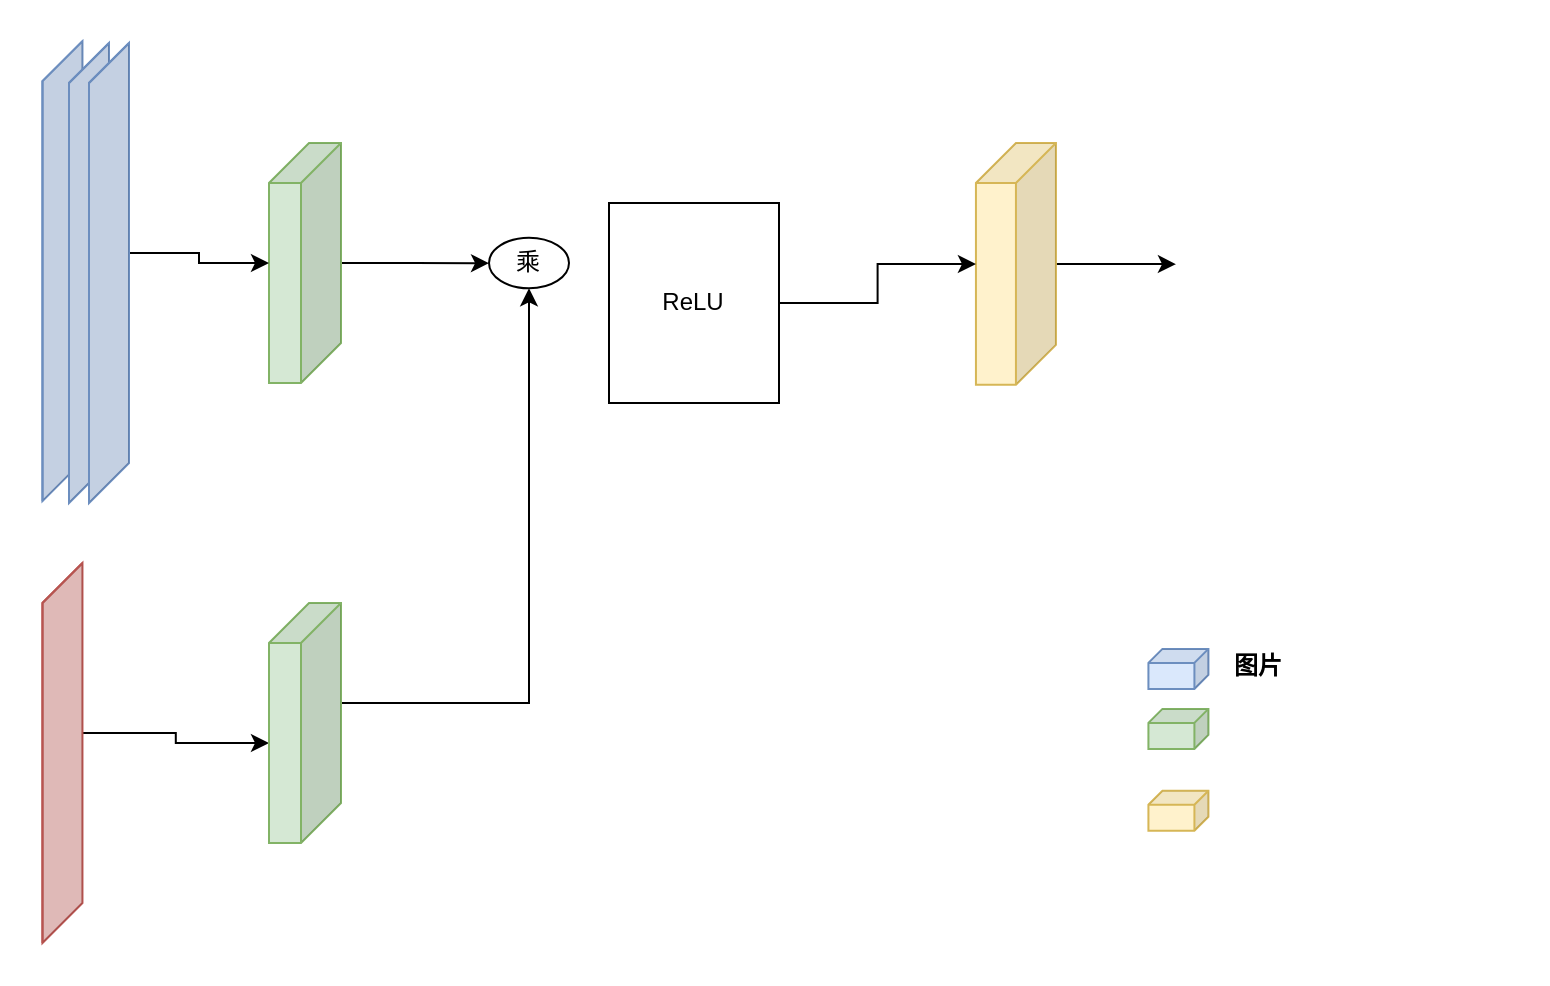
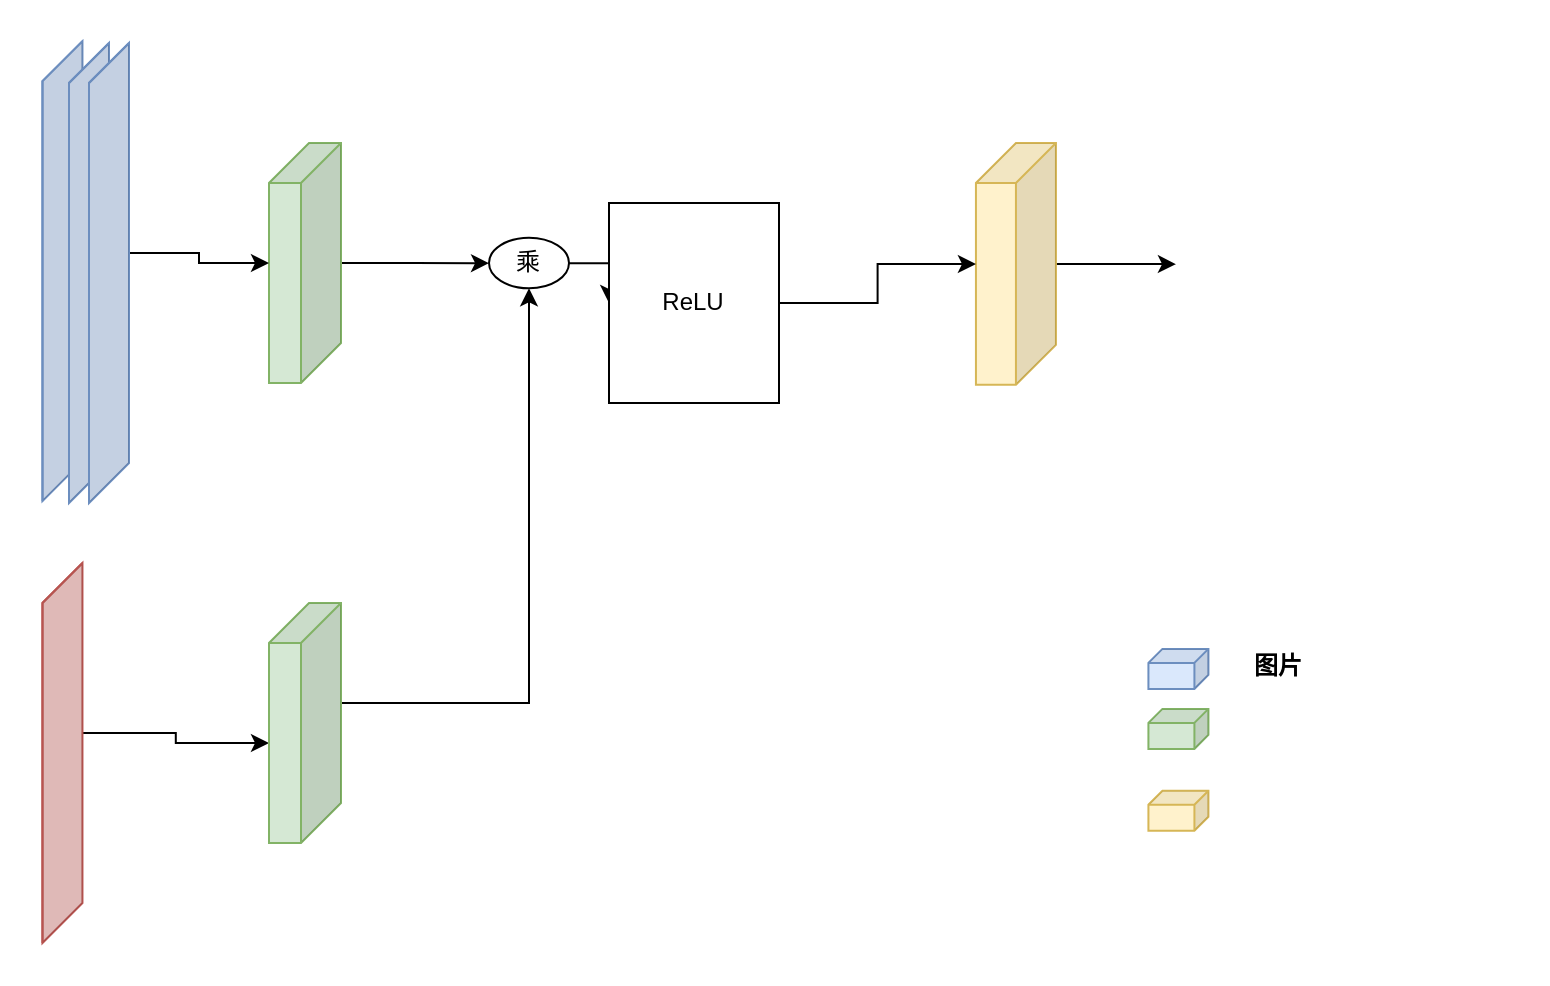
+ <mxCell id="18" value="" style="edgeStyle=orthogonalEdgeStyle;rounded=0;orthogonalLoop=1;jettySize=auto;html=1;" parent="1" source="19" target="21" edge="1"><mxGeometry relative="1" as="geometry" /></mxCell>
- <mxCell id="7" value="图片" style="text;html=1;strokeColor=none;fillColor=none;align=left;verticalAlign=middle;whiteSpace=wrap;rounded=0;fontStyle=1" parent="1" vertex="1"><mxGeometry x="614.71" y="321" width="138" height="23.88" as="geometry" /></mxCell>
+ <mxCell id="7" value="图片" style="text;html=1;strokeColor=none;fillColor=none;align=left;verticalAlign=middle;whiteSpace=wrap;rounded=0;fontStyle=1" parent="1" vertex="1"><mxGeometry x="624.71" y="321" width="138" height="23.88" as="geometry" /></mxCell>
